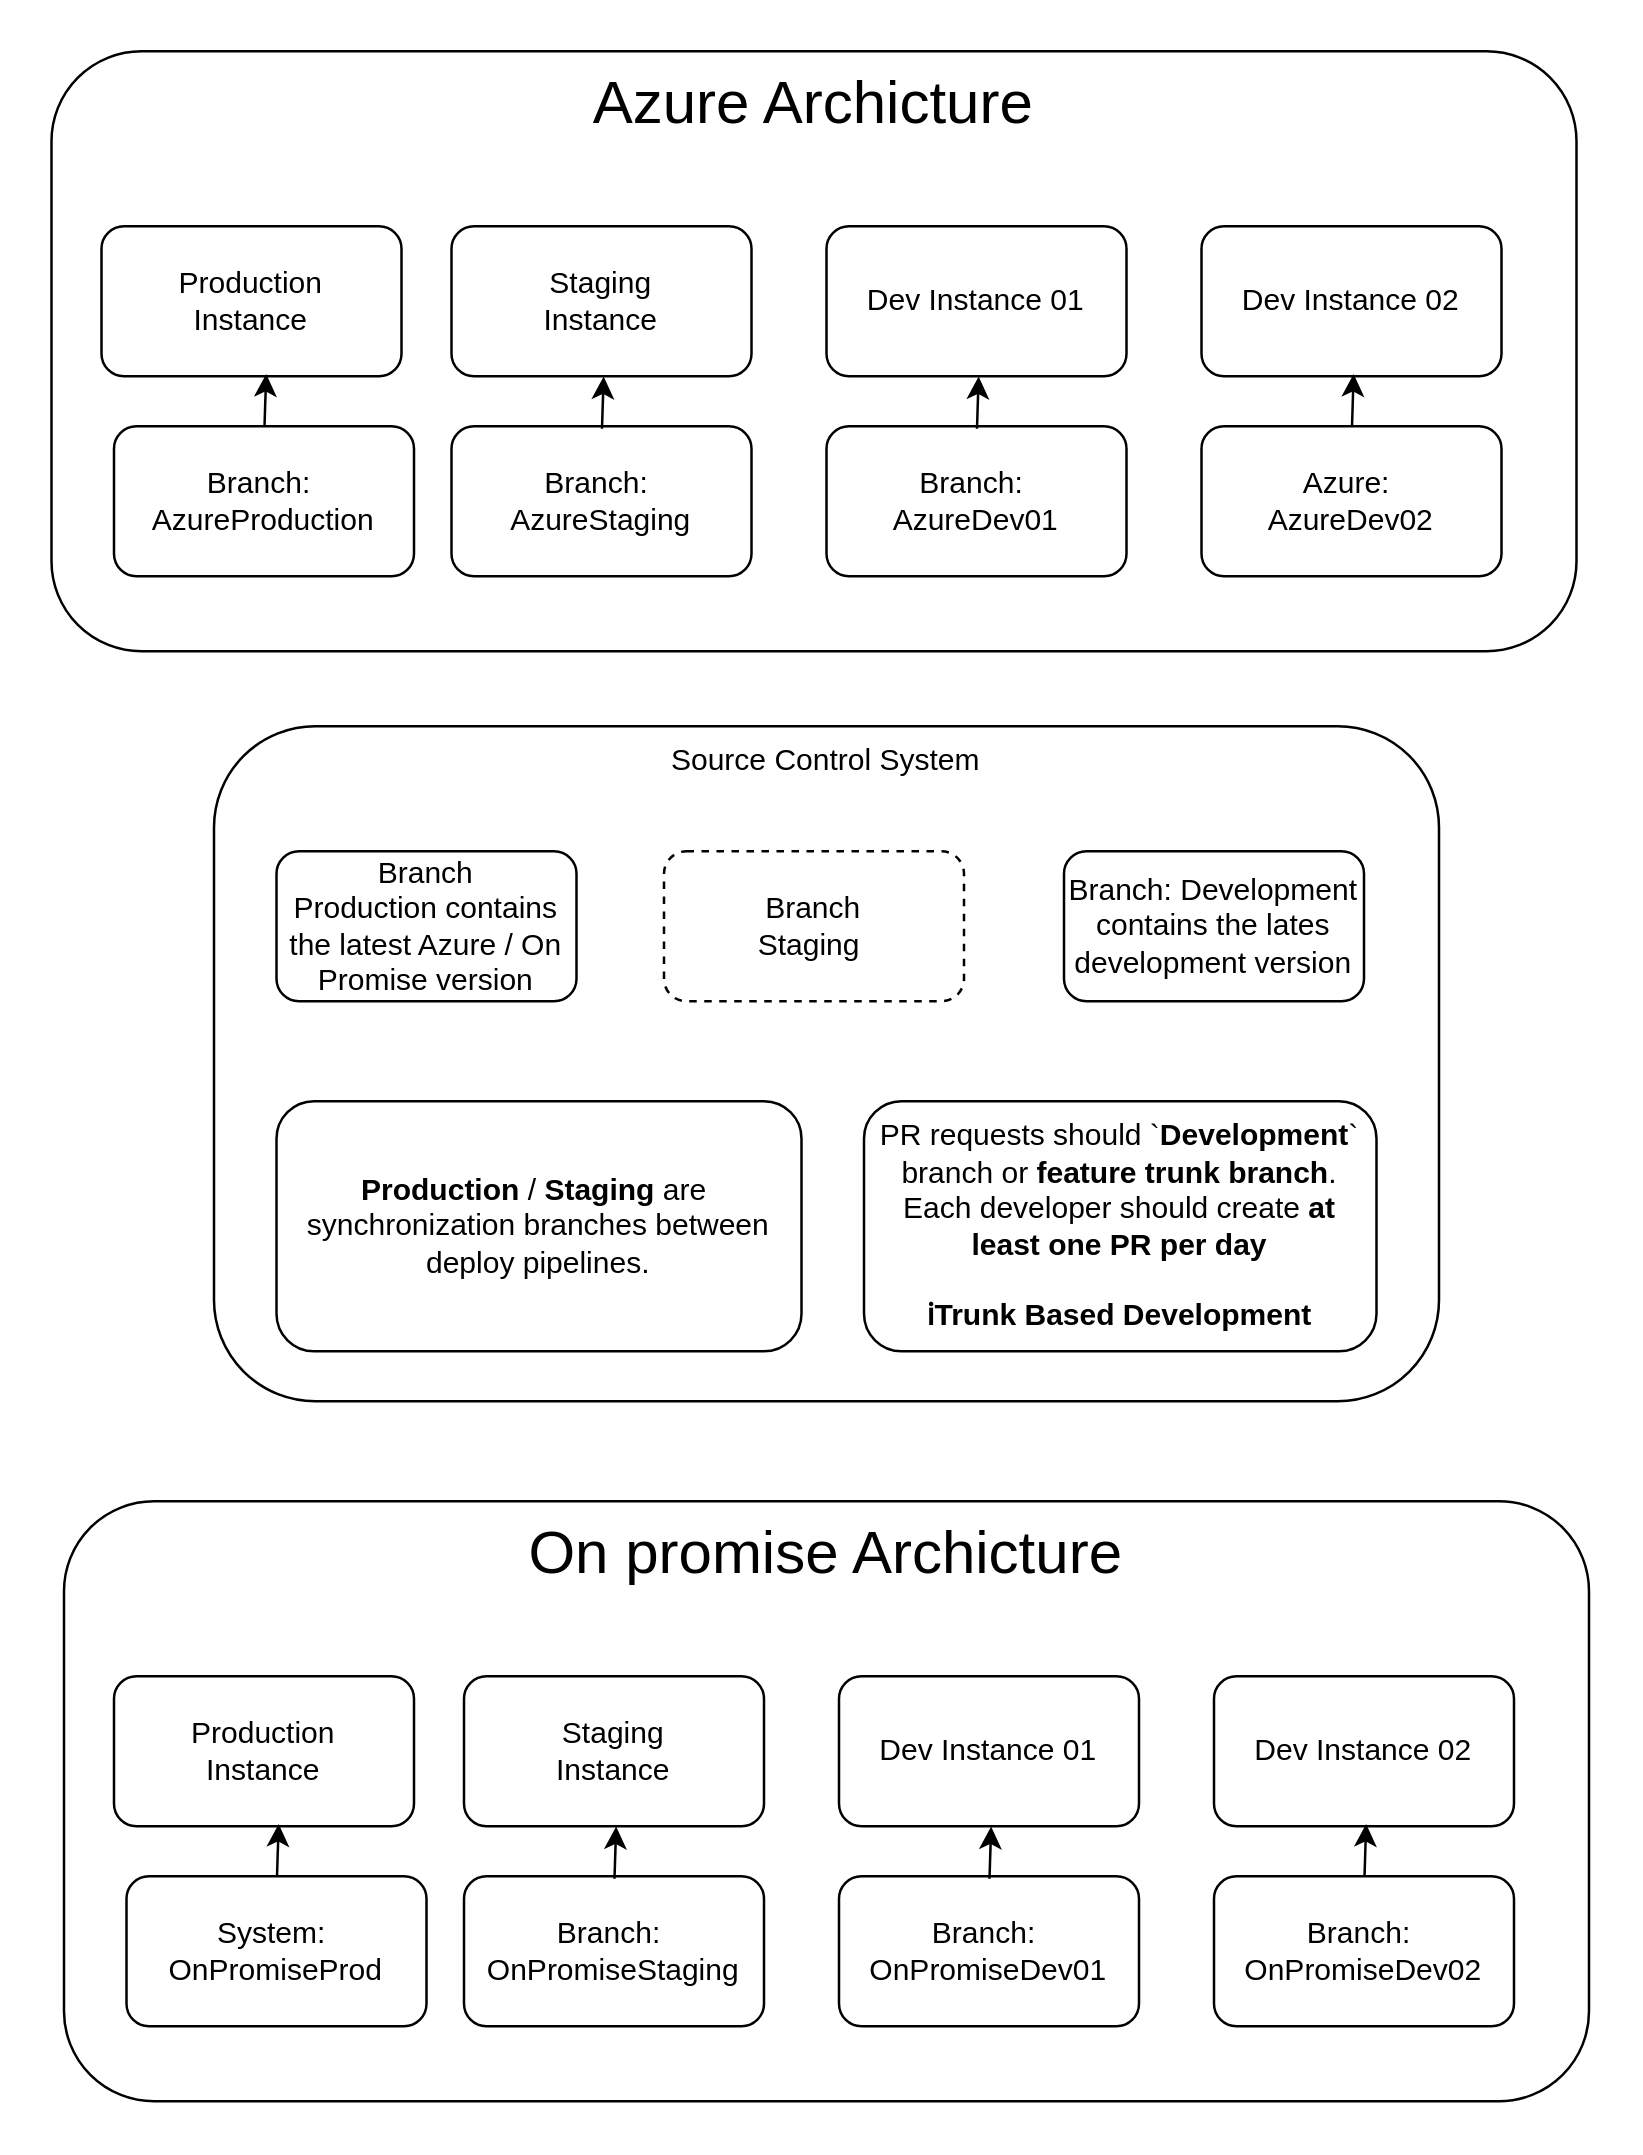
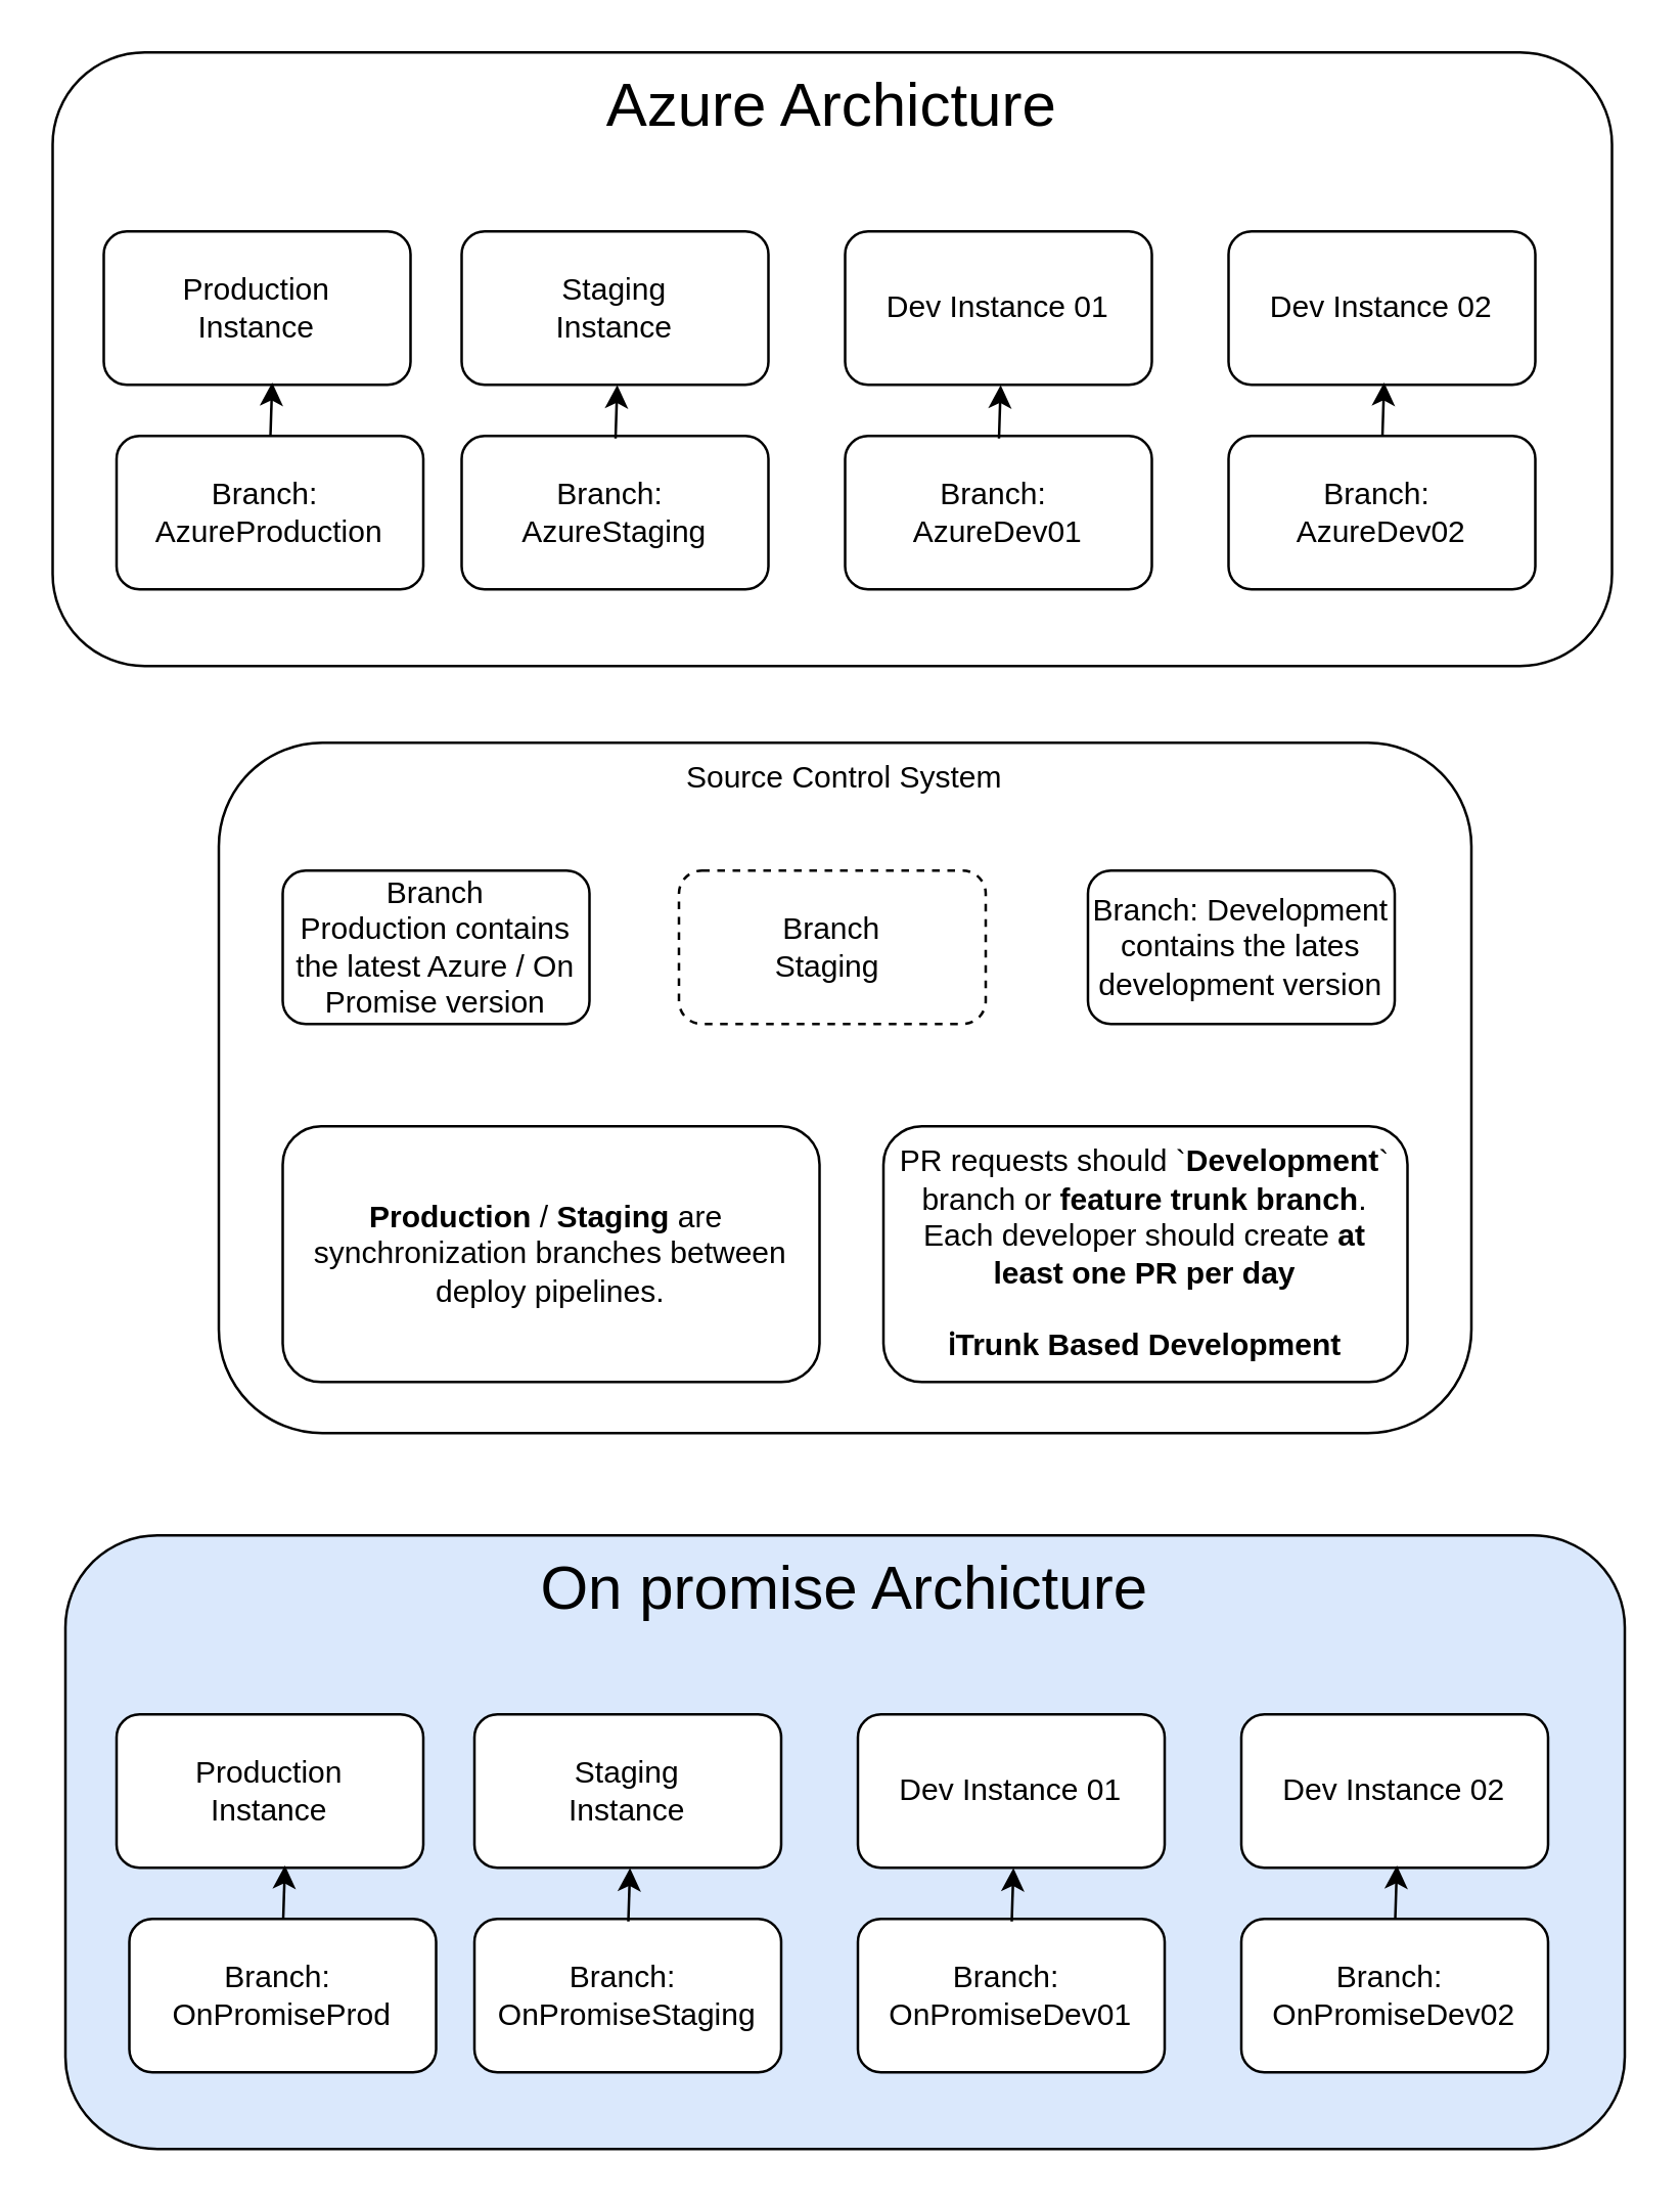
- <mxCell id="10" value="Azure:&amp;nbsp;&lt;br&gt;AzureDev02&lt;br&gt;" style="rounded=1;whiteSpace=wrap;html=1;" vertex="1" parent="1"><mxGeometry x="480" y="170" width="120" height="60" as="geometry" /></mxCell>
+ <mxCell id="10" value="Branch:&amp;nbsp;&lt;br&gt;AzureDev02&lt;br&gt;" style="rounded=1;whiteSpace=wrap;html=1;" vertex="1" parent="1"><mxGeometry x="480" y="170" width="120" height="60" as="geometry" /></mxCell>
- <mxCell id="15" value="&lt;font style=&quot;font-size: 24px&quot;&gt;On promise Archicture&lt;br&gt;&lt;br&gt;&lt;/font&gt;&lt;br&gt;" style="rounded=1;whiteSpace=wrap;html=1;verticalAlign=top;" vertex="1" parent="1"><mxGeometry x="25" y="600" width="610" height="240" as="geometry" /></mxCell>
+ <mxCell id="15" value="&lt;font style=&quot;font-size: 24px&quot;&gt;On promise Archicture&lt;br&gt;&lt;br&gt;&lt;/font&gt;&lt;br&gt;" style="rounded=1;whiteSpace=wrap;html=1;verticalAlign=top;fillColor=#dae8fc;" vertex="1" parent="1"><mxGeometry x="25" y="600" width="610" height="240" as="geometry" /></mxCell>
- <mxCell id="20" value="System:&amp;nbsp;&lt;br&gt;OnPromiseProd&lt;br&gt;" style="rounded=1;whiteSpace=wrap;html=1;" vertex="1" parent="1"><mxGeometry x="50" y="750" width="120" height="60" as="geometry" /></mxCell>
+ <mxCell id="20" value="Branch:&amp;nbsp;&lt;br&gt;OnPromiseProd&lt;br&gt;" style="rounded=1;whiteSpace=wrap;html=1;" vertex="1" parent="1"><mxGeometry x="50" y="750" width="120" height="60" as="geometry" /></mxCell>
